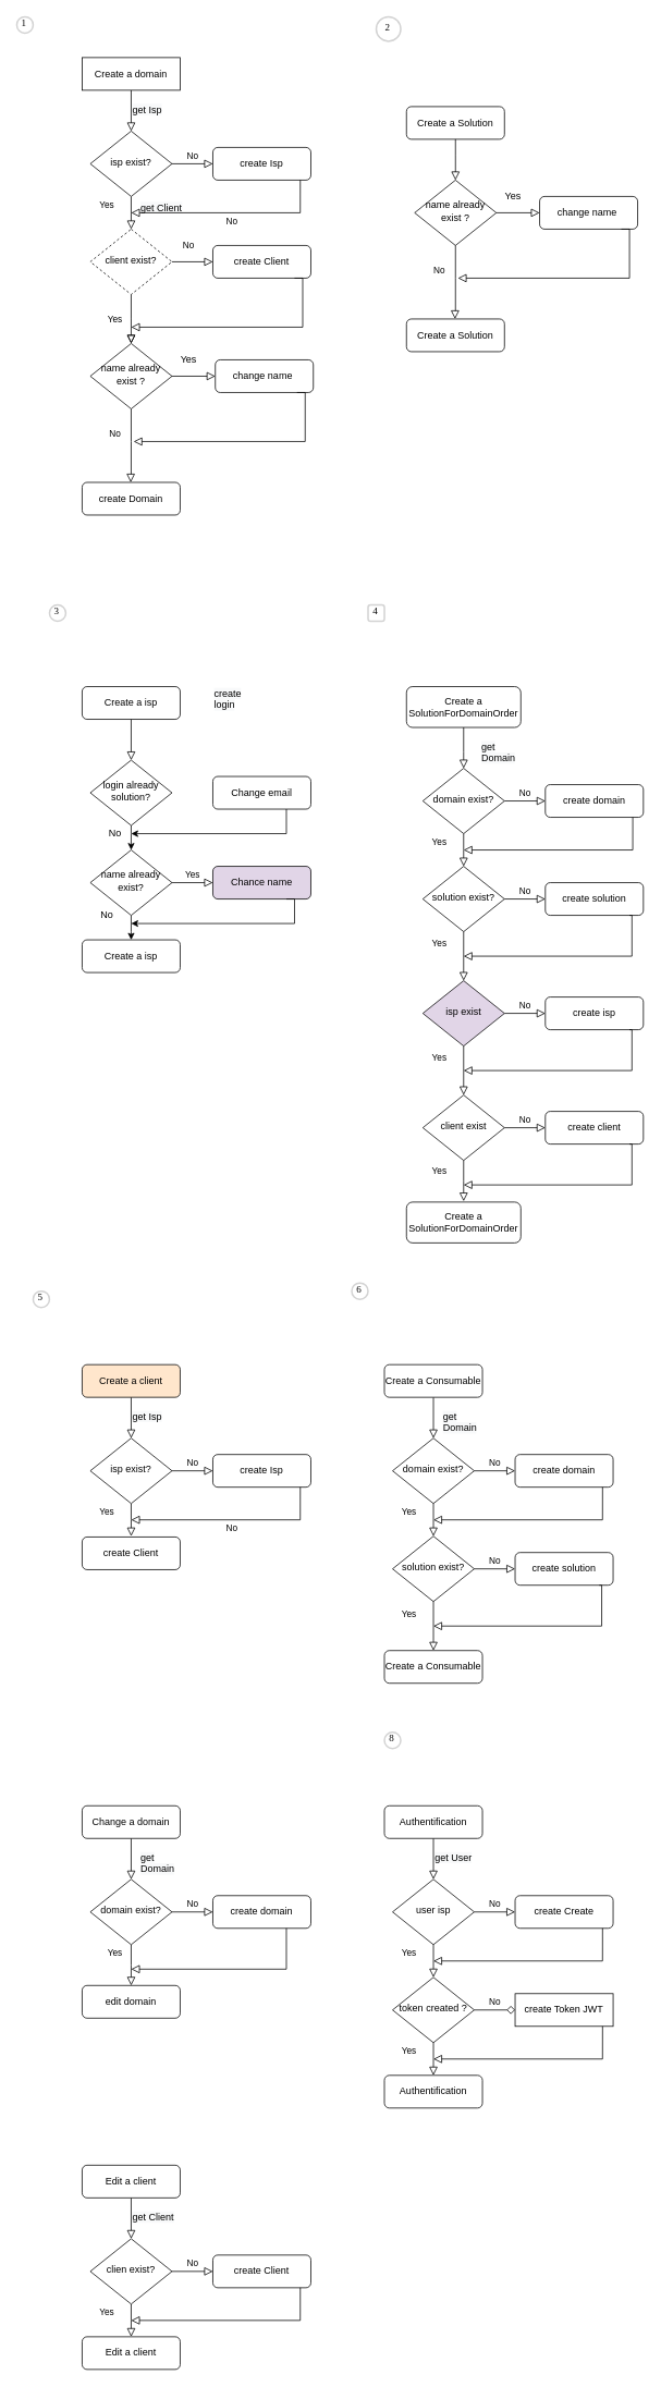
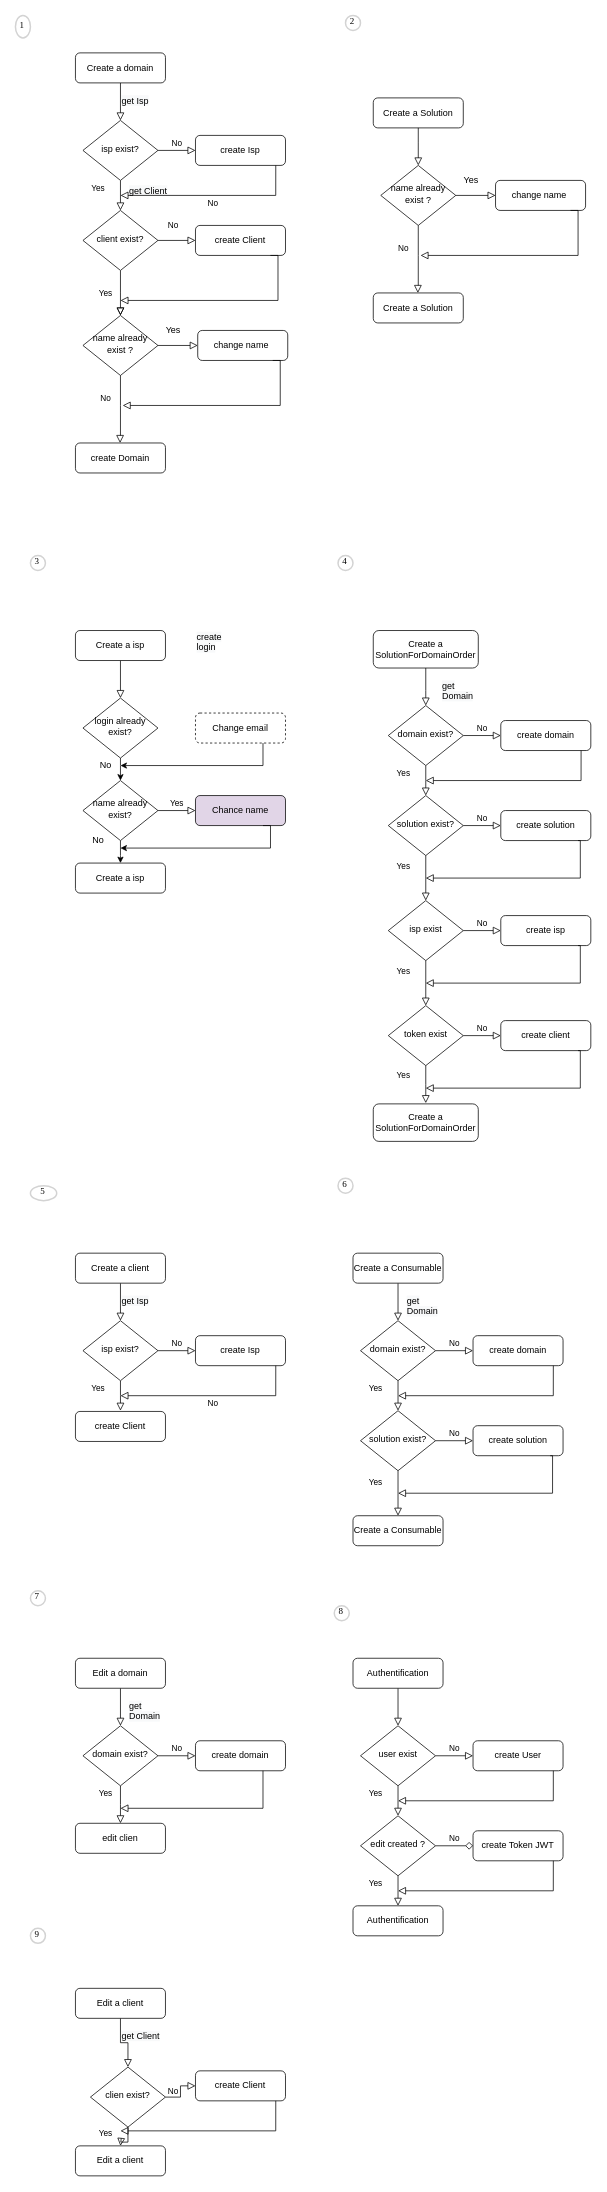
- <mxCell id="47" value="1" style="ellipse;whiteSpace=wrap;html=1;aspect=fixed;strokeWidth=2;fontFamily=Tahoma;spacingBottom=4;spacingRight=2;strokeColor=#d3d3d3;" parent="1" vertex="1"><mxGeometry x="20" y="20" width="20" height="20" as="geometry" /></mxCell>
+ <mxCell id="47" value="1" style="ellipse;whiteSpace=wrap;html=1;aspect=fixed;strokeWidth=2;fontFamily=Tahoma;spacingBottom=4;spacingRight=2;strokeColor=#d3d3d3;" parent="1" vertex="1"><mxGeometry x="20" y="20" width="20" height="30" as="geometry" /></mxCell>
- <mxCell id="48" value="2" style="ellipse;whiteSpace=wrap;html=1;aspect=fixed;strokeWidth=2;fontFamily=Tahoma;spacingBottom=4;spacingRight=2;strokeColor=#d3d3d3;" parent="1" vertex="1"><mxGeometry x="460" y="20" width="30" height="30" as="geometry" /></mxCell>
+ <mxCell id="48" value="2" style="ellipse;whiteSpace=wrap;html=1;aspect=fixed;strokeWidth=2;fontFamily=Tahoma;spacingBottom=4;spacingRight=2;strokeColor=#d3d3d3;" parent="1" vertex="1"><mxGeometry x="460" y="20" width="20" height="20" as="geometry" /></mxCell>
- <mxCell id="3" value="Create a domain" style="whiteSpace=wrap;html=1;fontSize=12;glass=0;strokeWidth=1;shadow=0;rounded=0;" parent="1" vertex="1"><mxGeometry x="100" y="70" width="120" height="40" as="geometry" /></mxCell>
+ <mxCell id="3" value="Create a domain" style="rounded=1;whiteSpace=wrap;html=1;fontSize=12;glass=0;strokeWidth=1;shadow=0;" parent="1" vertex="1"><mxGeometry x="100" y="70" width="120" height="40" as="geometry" /></mxCell>
- <mxCell id="10" value="client exist?" style="rhombus;whiteSpace=wrap;html=1;shadow=0;fontFamily=Helvetica;fontSize=12;align=center;strokeWidth=1;spacing=6;spacingTop=-4;dashed=1;" parent="1" vertex="1"><mxGeometry x="110" y="280" width="100" height="80" as="geometry" /></mxCell>
+ <mxCell id="10" value="client exist?" style="rhombus;whiteSpace=wrap;html=1;shadow=0;fontFamily=Helvetica;fontSize=12;align=center;strokeWidth=1;spacing=6;spacingTop=-4;" parent="1" vertex="1"><mxGeometry x="110" y="280" width="100" height="80" as="geometry" /></mxCell>
- <mxCell id="49" value="3" style="ellipse;whiteSpace=wrap;html=1;aspect=fixed;strokeWidth=2;fontFamily=Tahoma;spacingBottom=4;spacingRight=2;strokeColor=#d3d3d3;" parent="1" vertex="1"><mxGeometry x="60" y="740" width="20" height="20" as="geometry" /></mxCell>
+ <mxCell id="49" value="3" style="ellipse;whiteSpace=wrap;html=1;aspect=fixed;strokeWidth=2;fontFamily=Tahoma;spacingBottom=4;spacingRight=2;strokeColor=#d3d3d3;" parent="1" vertex="1"><mxGeometry x="40" y="740" width="20" height="20" as="geometry" /></mxCell>
- <mxCell id="50" value="4" style="whiteSpace=wrap;html=1;aspect=fixed;strokeWidth=2;fontFamily=Tahoma;spacingBottom=4;spacingRight=2;strokeColor=#d3d3d3;rounded=1;" parent="1" vertex="1"><mxGeometry x="450" y="740" width="20" height="20" as="geometry" /></mxCell>
+ <mxCell id="50" value="4" style="ellipse;whiteSpace=wrap;html=1;aspect=fixed;strokeWidth=2;fontFamily=Tahoma;spacingBottom=4;spacingRight=2;strokeColor=#d3d3d3;" parent="1" vertex="1"><mxGeometry x="450" y="740" width="20" height="20" as="geometry" /></mxCell>
- <mxCell id="19" value="login already solution?" style="rhombus;whiteSpace=wrap;html=1;shadow=0;fontFamily=Helvetica;fontSize=12;align=center;strokeWidth=1;spacing=6;spacingTop=-4;" parent="1" vertex="1"><mxGeometry x="110" y="930" width="100" height="80" as="geometry" /></mxCell>
+ <mxCell id="19" value="login already exist?" style="rhombus;whiteSpace=wrap;html=1;shadow=0;fontFamily=Helvetica;fontSize=12;align=center;strokeWidth=1;spacing=6;spacingTop=-4;" parent="1" vertex="1"><mxGeometry x="110" y="930" width="100" height="80" as="geometry" /></mxCell>
- <mxCell id="20" value="Change email" style="rounded=1;whiteSpace=wrap;html=1;fontSize=12;glass=0;strokeWidth=1;shadow=0;" parent="1" vertex="1"><mxGeometry x="260" y="950" width="120" height="40" as="geometry" /></mxCell>
+ <mxCell id="20" value="Change email" style="rounded=1;whiteSpace=wrap;html=1;fontSize=12;glass=0;strokeWidth=1;shadow=0;dashed=1;" parent="1" vertex="1"><mxGeometry x="260" y="950" width="120" height="40" as="geometry" /></mxCell>
- <mxCell id="66" value="isp exist" style="rhombus;whiteSpace=wrap;html=1;shadow=0;fontFamily=Helvetica;fontSize=12;align=center;strokeWidth=1;spacing=6;spacingTop=-4;fillColor=#e1d5e7;" parent="1" vertex="1"><mxGeometry x="517" y="1200" width="100" height="80" as="geometry" /></mxCell>
+ <mxCell id="66" value="isp exist" style="rhombus;whiteSpace=wrap;html=1;shadow=0;fontFamily=Helvetica;fontSize=12;align=center;strokeWidth=1;spacing=6;spacingTop=-4;" parent="1" vertex="1"><mxGeometry x="517" y="1200" width="100" height="80" as="geometry" /></mxCell>
- <mxCell id="71" value="client exist" style="rhombus;whiteSpace=wrap;html=1;shadow=0;fontFamily=Helvetica;fontSize=12;align=center;strokeWidth=1;spacing=6;spacingTop=-4;" parent="1" vertex="1"><mxGeometry x="517" y="1340" width="100" height="80" as="geometry" /></mxCell>
+ <mxCell id="71" value="token exist" style="rhombus;whiteSpace=wrap;html=1;shadow=0;fontFamily=Helvetica;fontSize=12;align=center;strokeWidth=1;spacing=6;spacingTop=-4;" parent="1" vertex="1"><mxGeometry x="517" y="1340" width="100" height="80" as="geometry" /></mxCell>
- <mxCell id="52" value="6" style="ellipse;whiteSpace=wrap;html=1;aspect=fixed;strokeWidth=2;fontFamily=Tahoma;spacingBottom=4;spacingRight=2;strokeColor=#d3d3d3;" parent="1" vertex="1"><mxGeometry x="430" y="1570" width="20" height="20" as="geometry" /></mxCell>
+ <mxCell id="52" value="6" style="ellipse;whiteSpace=wrap;html=1;aspect=fixed;strokeWidth=2;fontFamily=Tahoma;spacingBottom=4;spacingRight=2;strokeColor=#d3d3d3;" parent="1" vertex="1"><mxGeometry x="450" y="1570" width="20" height="20" as="geometry" /></mxCell>
- <mxCell id="51" value="5" style="ellipse;whiteSpace=wrap;html=1;aspect=fixed;strokeWidth=2;fontFamily=Tahoma;spacingBottom=4;spacingRight=2;strokeColor=#d3d3d3;" parent="1" vertex="1"><mxGeometry x="40" y="1580" width="20" height="20" as="geometry" /></mxCell>
+ <mxCell id="51" value="5" style="ellipse;whiteSpace=wrap;html=1;aspect=fixed;strokeWidth=2;fontFamily=Tahoma;spacingBottom=4;spacingRight=2;strokeColor=#d3d3d3;" parent="1" vertex="1"><mxGeometry x="40" y="1580" width="35" height="20" as="geometry" /></mxCell>
- <mxCell id="23" value="Create a client" style="rounded=1;whiteSpace=wrap;html=1;fontSize=12;glass=0;strokeWidth=1;shadow=0;fillColor=#ffe6cc;" parent="1" vertex="1"><mxGeometry x="100" y="1670" width="120" height="40" as="geometry" /></mxCell>
+ <mxCell id="23" value="Create a client" style="rounded=1;whiteSpace=wrap;html=1;fontSize=12;glass=0;strokeWidth=1;shadow=0;" parent="1" vertex="1"><mxGeometry x="100" y="1670" width="120" height="40" as="geometry" /></mxCell>
+ <mxCell id="86" value="7" style="ellipse;whiteSpace=wrap;html=1;aspect=fixed;strokeWidth=2;fontFamily=Tahoma;spacingBottom=4;spacingRight=2;strokeColor=#d3d3d3;" vertex="1" parent="1"><mxGeometry x="40" y="2120" width="20" height="20" as="geometry" /></mxCell>
- <mxCell id="87" value="8" style="ellipse;whiteSpace=wrap;html=1;aspect=fixed;strokeWidth=2;fontFamily=Tahoma;spacingBottom=4;spacingRight=2;strokeColor=#d3d3d3;" vertex="1" parent="1"><mxGeometry x="470" y="2120" width="20" height="20" as="geometry" /></mxCell>
+ <mxCell id="87" value="8" style="ellipse;whiteSpace=wrap;html=1;aspect=fixed;strokeWidth=2;fontFamily=Tahoma;spacingBottom=4;spacingRight=2;strokeColor=#d3d3d3;" vertex="1" parent="1"><mxGeometry x="445" y="2140" width="20" height="20" as="geometry" /></mxCell>
- <mxCell id="78" value="Change a domain" style="rounded=1;whiteSpace=wrap;html=1;fontSize=12;glass=0;strokeWidth=1;shadow=0;" vertex="1" parent="1"><mxGeometry x="100" y="2210" width="120" height="40" as="geometry" /></mxCell>
+ <mxCell id="78" value="Edit a domain" style="rounded=1;whiteSpace=wrap;html=1;fontSize=12;glass=0;strokeWidth=1;shadow=0;" vertex="1" parent="1"><mxGeometry x="100" y="2210" width="120" height="40" as="geometry" /></mxCell>
- <mxCell id="103" value="&lt;span style=&quot;color: rgb(0 , 0 , 0) ; font-family: &amp;#34;helvetica&amp;#34; ; font-size: 12px ; font-style: normal ; font-weight: 400 ; letter-spacing: normal ; text-align: center ; text-indent: 0px ; text-transform: none ; word-spacing: 0px ; background-color: rgb(248 , 249 , 250) ; display: inline ; float: none&quot;&gt;get User&lt;/span&gt;" style="text;whiteSpace=wrap;html=1;" vertex="1" parent="1"><mxGeometry x="530" y="2260" width="60" height="30" as="geometry" /></mxCell>
- <mxCell id="101" value="user isp" style="rhombus;whiteSpace=wrap;html=1;shadow=0;fontFamily=Helvetica;fontSize=12;align=center;strokeWidth=1;spacing=6;spacingTop=-4;" vertex="1" parent="1"><mxGeometry x="480" y="2300" width="100" height="80" as="geometry" /></mxCell>
+ <mxCell id="101" value="user exist" style="rhombus;whiteSpace=wrap;html=1;shadow=0;fontFamily=Helvetica;fontSize=12;align=center;strokeWidth=1;spacing=6;spacingTop=-4;" vertex="1" parent="1"><mxGeometry x="480" y="2300" width="100" height="80" as="geometry" /></mxCell>
- <mxCell id="102" value="create Create" style="rounded=1;whiteSpace=wrap;html=1;fontSize=12;glass=0;strokeWidth=1;shadow=0;" vertex="1" parent="1"><mxGeometry x="630" y="2320" width="120" height="40" as="geometry" /></mxCell>
+ <mxCell id="102" value="create User" style="rounded=1;whiteSpace=wrap;html=1;fontSize=12;glass=0;strokeWidth=1;shadow=0;" vertex="1" parent="1"><mxGeometry x="630" y="2320" width="120" height="40" as="geometry" /></mxCell>
- <mxCell id="84" value="edit domain" style="rounded=1;whiteSpace=wrap;html=1;fontSize=12;glass=0;strokeWidth=1;shadow=0;" vertex="1" parent="1"><mxGeometry x="100" y="2430" width="120" height="40" as="geometry" /></mxCell>
+ <mxCell id="84" value="edit clien" style="rounded=1;whiteSpace=wrap;html=1;fontSize=12;glass=0;strokeWidth=1;shadow=0;" vertex="1" parent="1"><mxGeometry x="100" y="2430" width="120" height="40" as="geometry" /></mxCell>
- <mxCell id="107" value="token created ?" style="rhombus;whiteSpace=wrap;html=1;shadow=0;fontFamily=Helvetica;fontSize=12;align=center;strokeWidth=1;spacing=6;spacingTop=-4;" vertex="1" parent="1"><mxGeometry x="480" y="2420" width="100" height="80" as="geometry" /></mxCell>
+ <mxCell id="107" value="edit created ?" style="rhombus;whiteSpace=wrap;html=1;shadow=0;fontFamily=Helvetica;fontSize=12;align=center;strokeWidth=1;spacing=6;spacingTop=-4;" vertex="1" parent="1"><mxGeometry x="480" y="2420" width="100" height="80" as="geometry" /></mxCell>
- <mxCell id="108" value="create Token JWT" style="whiteSpace=wrap;html=1;fontSize=12;glass=0;strokeWidth=1;shadow=0;rounded=0;" vertex="1" parent="1"><mxGeometry x="630" y="2440" width="120" height="40" as="geometry" /></mxCell>
+ <mxCell id="108" value="create Token JWT" style="rounded=1;whiteSpace=wrap;html=1;fontSize=12;glass=0;strokeWidth=1;shadow=0;" vertex="1" parent="1"><mxGeometry x="630" y="2440" width="120" height="40" as="geometry" /></mxCell>
+ <mxCell id="138" value="9" style="ellipse;whiteSpace=wrap;html=1;aspect=fixed;strokeWidth=2;fontFamily=Tahoma;spacingBottom=4;spacingRight=2;strokeColor=#d3d3d3;" vertex="1" parent="1"><mxGeometry x="40" y="2570" width="20" height="20" as="geometry" /></mxCell>
- <mxCell id="92" value="clien exist?" style="rhombus;whiteSpace=wrap;html=1;shadow=0;fontFamily=Helvetica;fontSize=12;align=center;strokeWidth=1;spacing=6;spacingTop=-4;" vertex="1" parent="1"><mxGeometry x="110" y="2740" width="100" height="80" as="geometry" /></mxCell>
+ <mxCell id="92" value="clien exist?" style="rhombus;whiteSpace=wrap;html=1;shadow=0;fontFamily=Helvetica;fontSize=12;align=center;strokeWidth=1;spacing=6;spacingTop=-4;" vertex="1" parent="1"><mxGeometry x="120" y="2755" width="100" height="80" as="geometry" /></mxCell>
